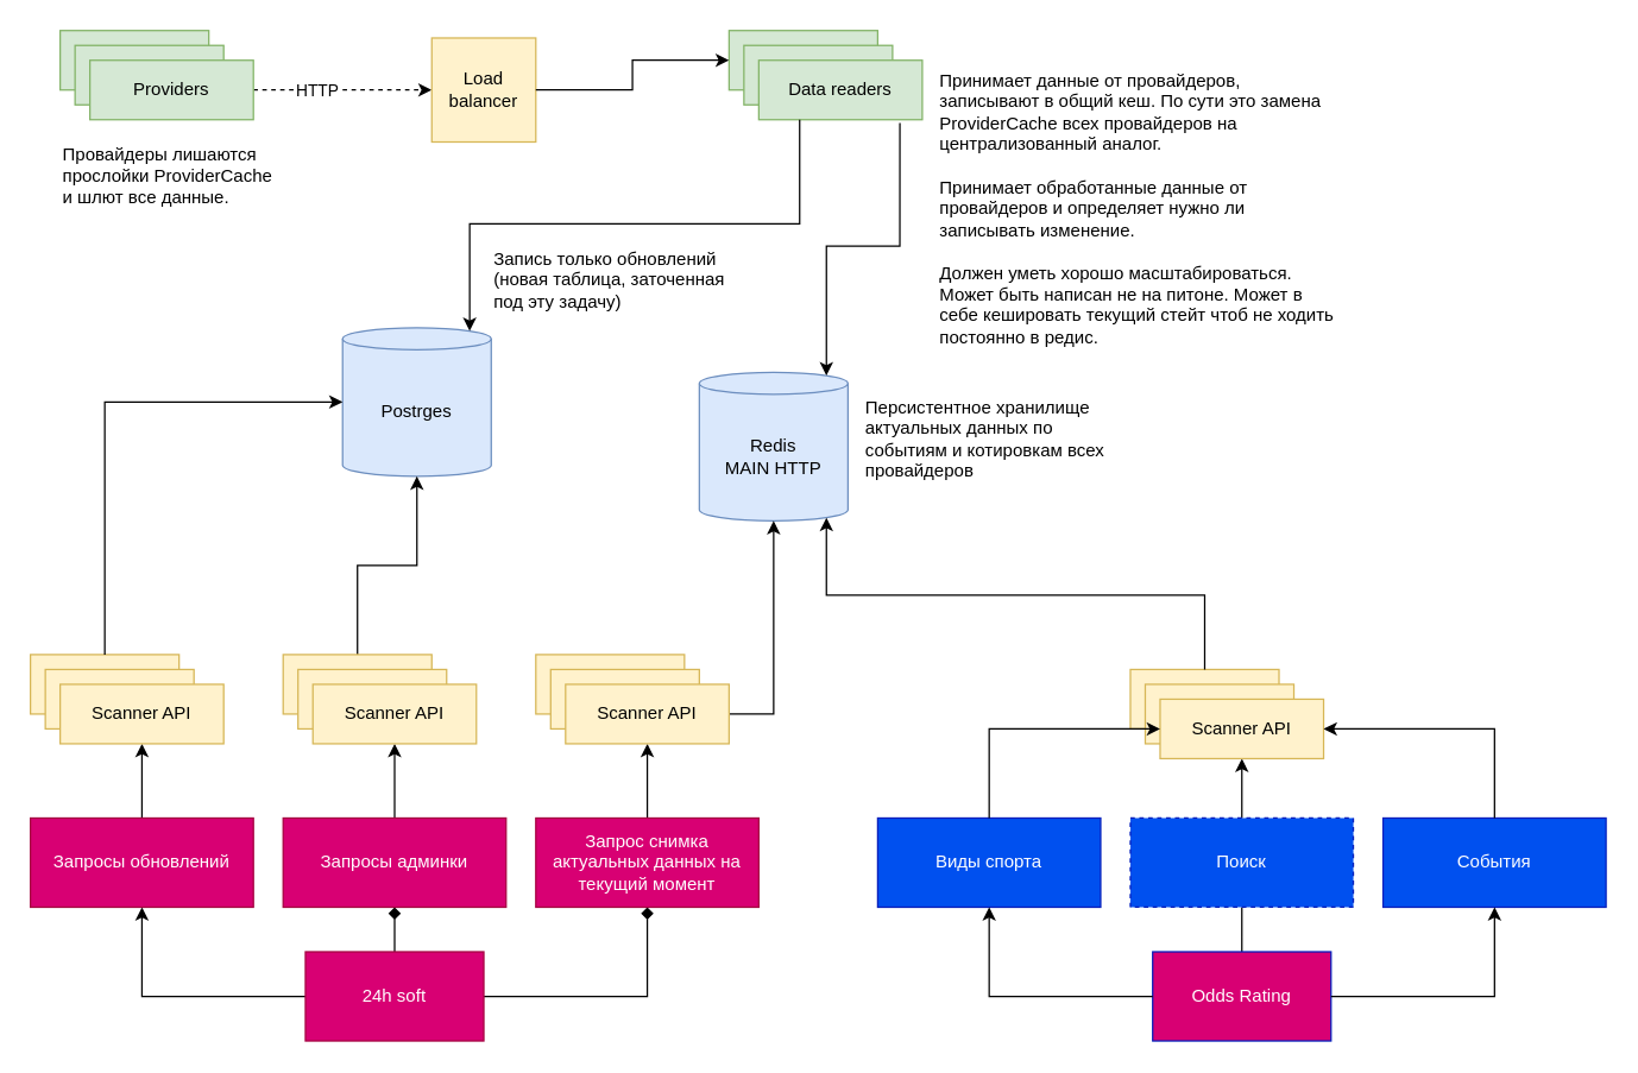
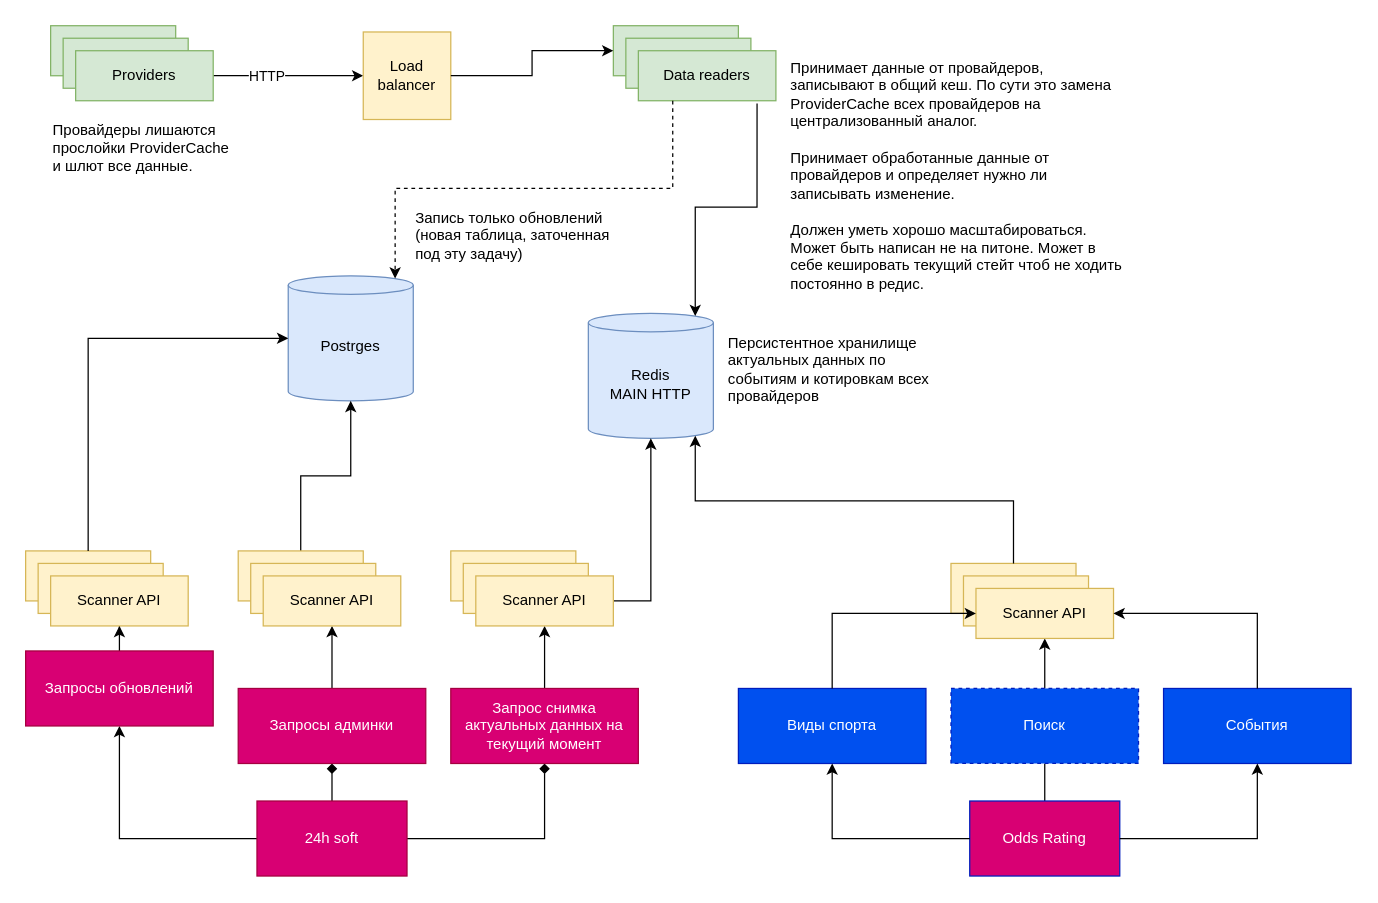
- <mxCell id="4" value="" style="edgeStyle=orthogonalEdgeStyle;rounded=0;orthogonalLoop=1;jettySize=auto;html=1;dashed=1;" edge="1" parent="1" source="6" target="8"><mxGeometry relative="1" as="geometry" /></mxCell>
+ <mxCell id="4" value="" style="edgeStyle=orthogonalEdgeStyle;rounded=0;orthogonalLoop=1;jettySize=auto;html=1;" edge="1" parent="1" source="6" target="8"><mxGeometry relative="1" as="geometry" /></mxCell>
- <mxCell id="53" value="" style="endArrow=classic;html=1;rounded=0;edgeStyle=orthogonalEdgeStyle;exitX=0.25;exitY=1;exitDx=0;exitDy=0;entryX=0.855;entryY=0;entryDx=0;entryDy=2.16;entryPerimeter=0;" edge="1" parent="1" source="13" target="32"><mxGeometry width="50" height="50" relative="1" as="geometry"><mxPoint x="695" y="620" as="sourcePoint" /><mxPoint x="810" y="560" as="targetPoint" /></mxGeometry></mxCell>
+ <mxCell id="53" value="" style="endArrow=classic;html=1;rounded=0;edgeStyle=orthogonalEdgeStyle;exitX=0.25;exitY=1;exitDx=0;exitDy=0;entryX=0.855;entryY=0;entryDx=0;entryDy=2.16;entryPerimeter=0;dashed=1;" edge="1" parent="1" source="13" target="32"><mxGeometry width="50" height="50" relative="1" as="geometry"><mxPoint x="695" y="620" as="sourcePoint" /><mxPoint x="810" y="560" as="targetPoint" /></mxGeometry></mxCell>
- <mxCell id="24" value="Запросы обновлений" style="rounded=0;whiteSpace=wrap;html=1;align=center;verticalAlign=middle;fillColor=#d80073;fontColor=#ffffff;strokeColor=#A50040;" vertex="1" parent="1"><mxGeometry x="20" y="550" width="150" height="60" as="geometry" /></mxCell>
+ <mxCell id="24" value="Запросы обновлений" style="rounded=0;whiteSpace=wrap;html=1;align=center;verticalAlign=middle;fillColor=#d80073;fontColor=#ffffff;strokeColor=#A50040;" vertex="1" parent="1"><mxGeometry x="20" y="520" width="150" height="60" as="geometry" /></mxCell>
